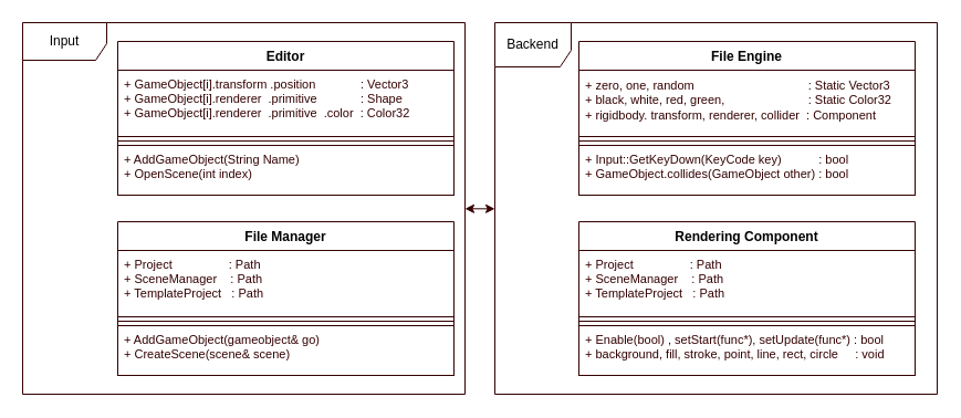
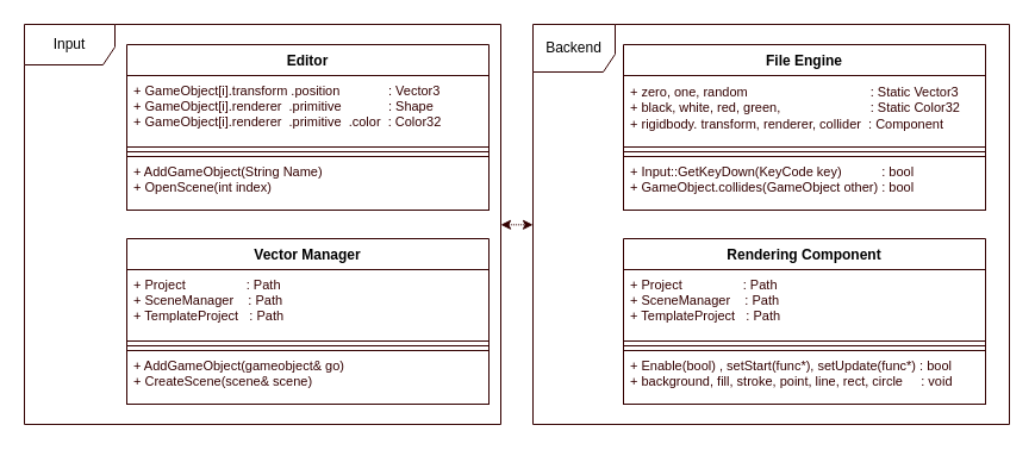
- <mxCell id="6" value="" style="rounded=0;orthogonalLoop=1;jettySize=auto;html=1;entryX=0;entryY=0.501;entryDx=0;entryDy=0;entryPerimeter=0;startArrow=classic;startFill=1;dashed=0;dashPattern=1 1;strokeColor=#330000;" parent="1" source="7" target="12" edge="1"><mxGeometry relative="1" as="geometry" /></mxCell>
+ <mxCell id="6" value="" style="rounded=0;orthogonalLoop=1;jettySize=auto;html=1;entryX=0;entryY=0.501;entryDx=0;entryDy=0;entryPerimeter=0;startArrow=classic;startFill=1;dashed=1;dashPattern=1 1;strokeColor=#330000;" parent="1" source="7" target="12" edge="1"><mxGeometry relative="1" as="geometry" /></mxCell>
- <mxCell id="8" value="File Manager" style="swimlane;fontStyle=1;align=center;verticalAlign=top;childLayout=stackLayout;horizontal=1;startSize=26;horizontalStack=0;resizeParent=1;resizeParentMax=0;resizeLast=0;collapsible=1;marginBottom=0;whiteSpace=wrap;html=1;strokeColor=#330000;" parent="1" vertex="1"><mxGeometry x="106" y="200" width="304" height="139" as="geometry" /></mxCell>
+ <mxCell id="8" value="Vector Manager" style="swimlane;fontStyle=1;align=center;verticalAlign=top;childLayout=stackLayout;horizontal=1;startSize=26;horizontalStack=0;resizeParent=1;resizeParentMax=0;resizeLast=0;collapsible=1;marginBottom=0;whiteSpace=wrap;html=1;strokeColor=#330000;" parent="1" vertex="1"><mxGeometry x="106" y="200" width="304" height="139" as="geometry" /></mxCell>
